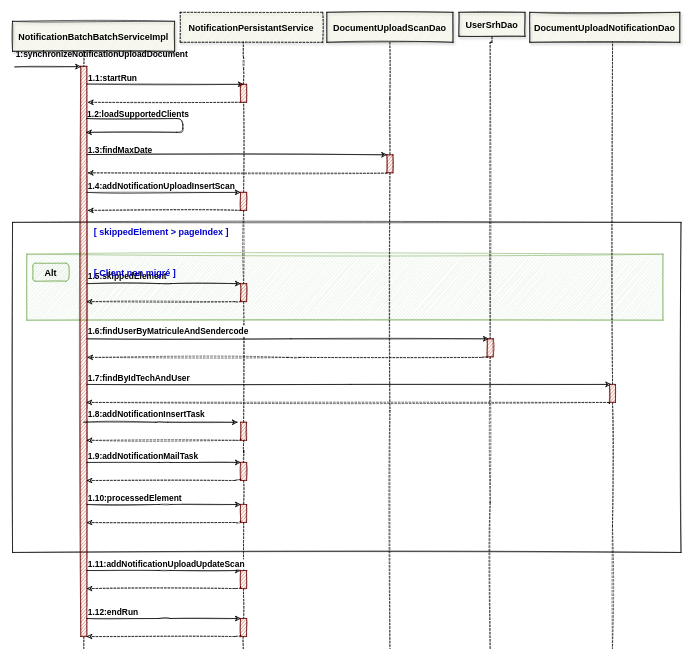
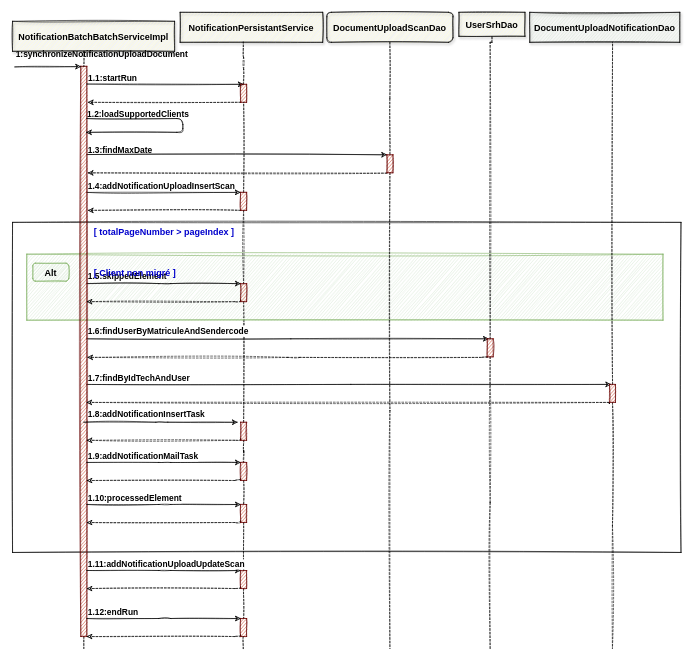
- <mxCell id="17" value="NotificationPersistantService" style="shadow=1;fillColor=#FFFFCC;strokeColor=default;sketch=1;fontStyle=1;verticalAlign=middle;horizontal=1;align=center;fontSize=15;dashed=1;" vertex="1" parent="1"><mxGeometry x="299.5" y="20" width="237.5" height="50" as="geometry" /></mxCell>
+ <mxCell id="17" value="NotificationPersistantService" style="shadow=1;fillColor=#FFFFCC;strokeColor=default;sketch=1;fontStyle=1;verticalAlign=middle;horizontal=1;align=center;fontSize=15;" vertex="1" parent="1"><mxGeometry x="299.5" y="20" width="237.5" height="50" as="geometry" /></mxCell>
- <mxCell id="23" value="DocumentUploadScanDao" style="shadow=1;fillColor=#FFFFCC;strokeColor=default;sketch=1;fontStyle=1;verticalAlign=middle;horizontal=1;align=center;fontSize=15;" vertex="1" parent="1"><mxGeometry x="543.93" y="20" width="210.14" height="50" as="geometry" /></mxCell>
+ <mxCell id="23" value="DocumentUploadScanDao" style="shadow=1;fillColor=#FFFFCC;strokeColor=default;sketch=1;fontStyle=1;verticalAlign=middle;horizontal=1;align=center;fontSize=15;rounded=1;" vertex="1" parent="1"><mxGeometry x="543.93" y="20" width="210.14" height="50" as="geometry" /></mxCell>
- <mxCell id="31" value="DocumentUploadNotificationDao" style="shadow=1;fillColor=#FFFFCC;strokeColor=default;sketch=1;fontStyle=1;verticalAlign=middle;horizontal=1;align=center;fontSize=15;" vertex="1" parent="1"><mxGeometry x="882" y="20" width="250" height="50" as="geometry" /></mxCell>
+ <mxCell id="31" value="DocumentUploadNotificationDao" style="shadow=1;fillColor=#d5e8d4;strokeColor=default;sketch=1;fontStyle=1;verticalAlign=middle;horizontal=1;align=center;fontSize=15;" vertex="1" parent="1"><mxGeometry x="882" y="20" width="250" height="50" as="geometry" /></mxCell>
- <mxCell id="32" value="&lt;b style=&quot;font-size: 15px;&quot;&gt;&lt;font style=&quot;font-size: 15px;&quot;&gt;[ skippedElement &amp;gt; pageIndex ]&lt;/font&gt;&lt;/b&gt;" style="text;html=1;strokeColor=none;fillColor=none;align=left;verticalAlign=middle;whiteSpace=wrap;rounded=0;sketch=1;fontSize=15;fontColor=#0000CC;" vertex="1" parent="1"><mxGeometry x="154" y="370" width="240" height="30" as="geometry" /></mxCell>
+ <mxCell id="32" value="&lt;b style=&quot;font-size: 15px;&quot;&gt;&lt;font style=&quot;font-size: 15px;&quot;&gt;[ totalPageNumber &amp;gt; pageIndex ]&lt;/font&gt;&lt;/b&gt;" style="text;html=1;strokeColor=none;fillColor=none;align=left;verticalAlign=middle;whiteSpace=wrap;rounded=0;sketch=1;fontSize=15;fontColor=#0000CC;" vertex="1" parent="1"><mxGeometry x="154" y="370" width="240" height="30" as="geometry" /></mxCell>
